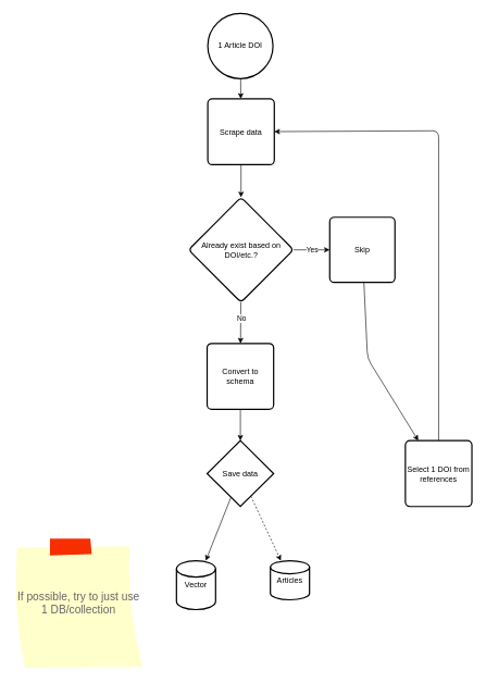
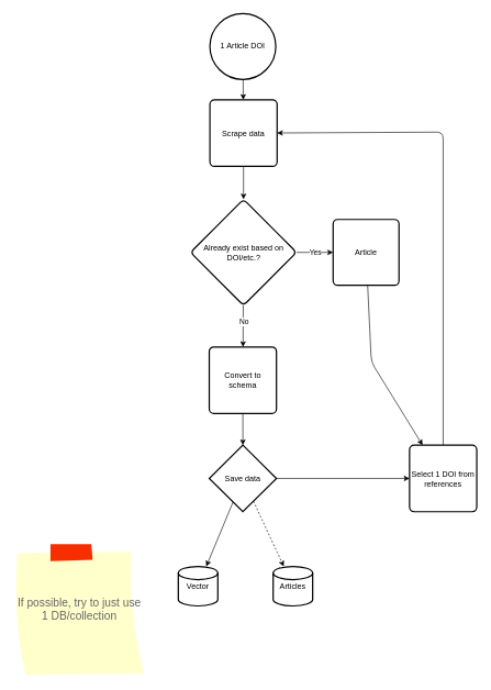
- <mxCell id="20" value="Skip" style="rounded=1;whiteSpace=wrap;html=1;absoluteArcSize=1;arcSize=14;strokeWidth=2;" vertex="1" parent="1"><mxGeometry x="505" y="332.5" width="100" height="100" as="geometry" /></mxCell>
+ <mxCell id="20" value="Article" style="rounded=1;whiteSpace=wrap;html=1;absoluteArcSize=1;arcSize=14;strokeWidth=2;" vertex="1" parent="1"><mxGeometry x="505" y="332.5" width="100" height="100" as="geometry" /></mxCell>
+ <mxCell id="17" value="" style="edgeStyle=none;html=1;" edge="1" parent="1" source="18" target="22"><mxGeometry relative="1" as="geometry" /></mxCell>
- <mxCell id="2" value="Vector" style="strokeWidth=2;html=1;shape=mxgraph.flowchart.database;whiteSpace=wrap;" vertex="1" parent="1"><mxGeometry x="270" y="859" width="60" height="75" as="geometry" /></mxCell>
+ <mxCell id="2" value="Vector" style="strokeWidth=2;html=1;shape=mxgraph.flowchart.database;whiteSpace=wrap;" vertex="1" parent="1"><mxGeometry x="270" y="859" width="60" height="60" as="geometry" /></mxCell>
